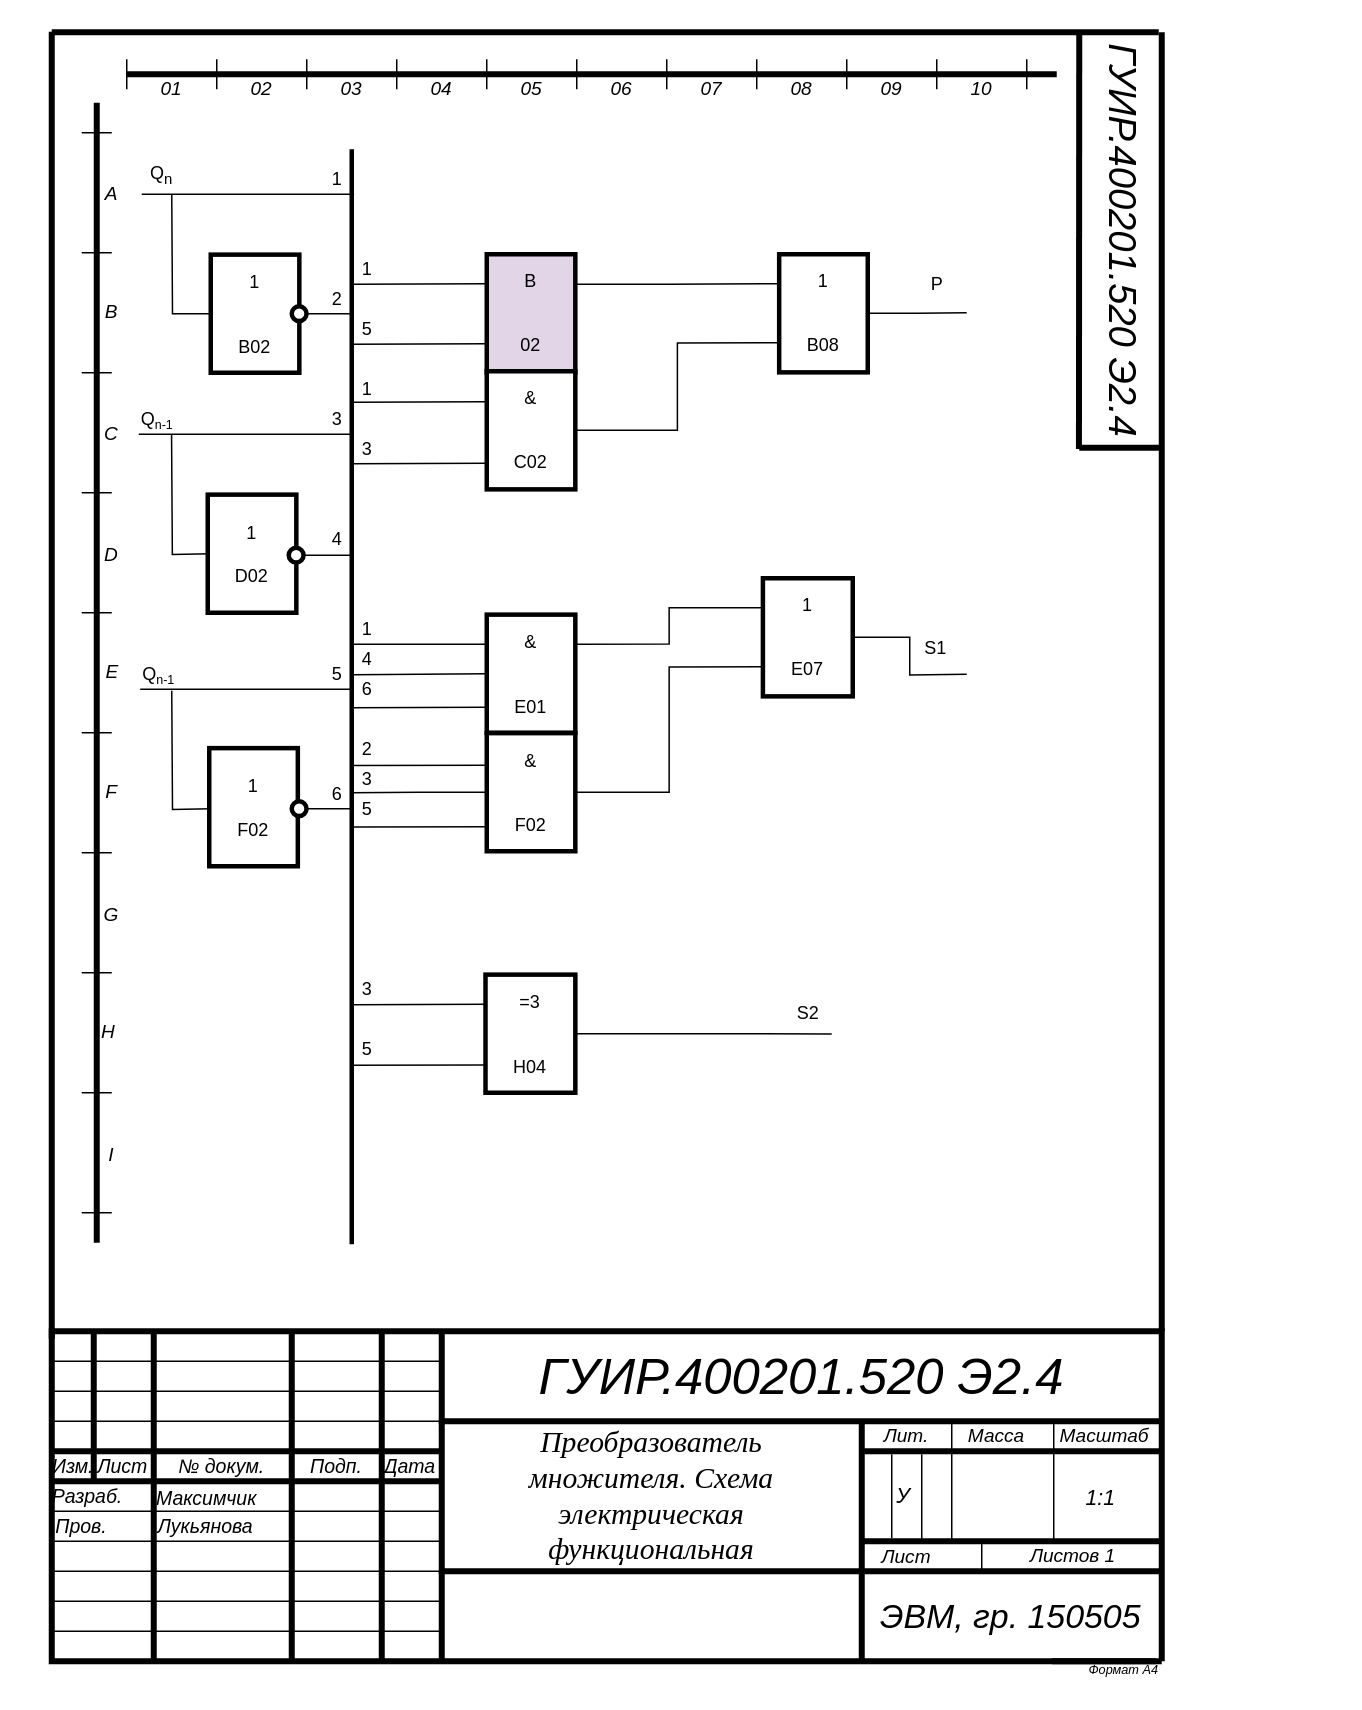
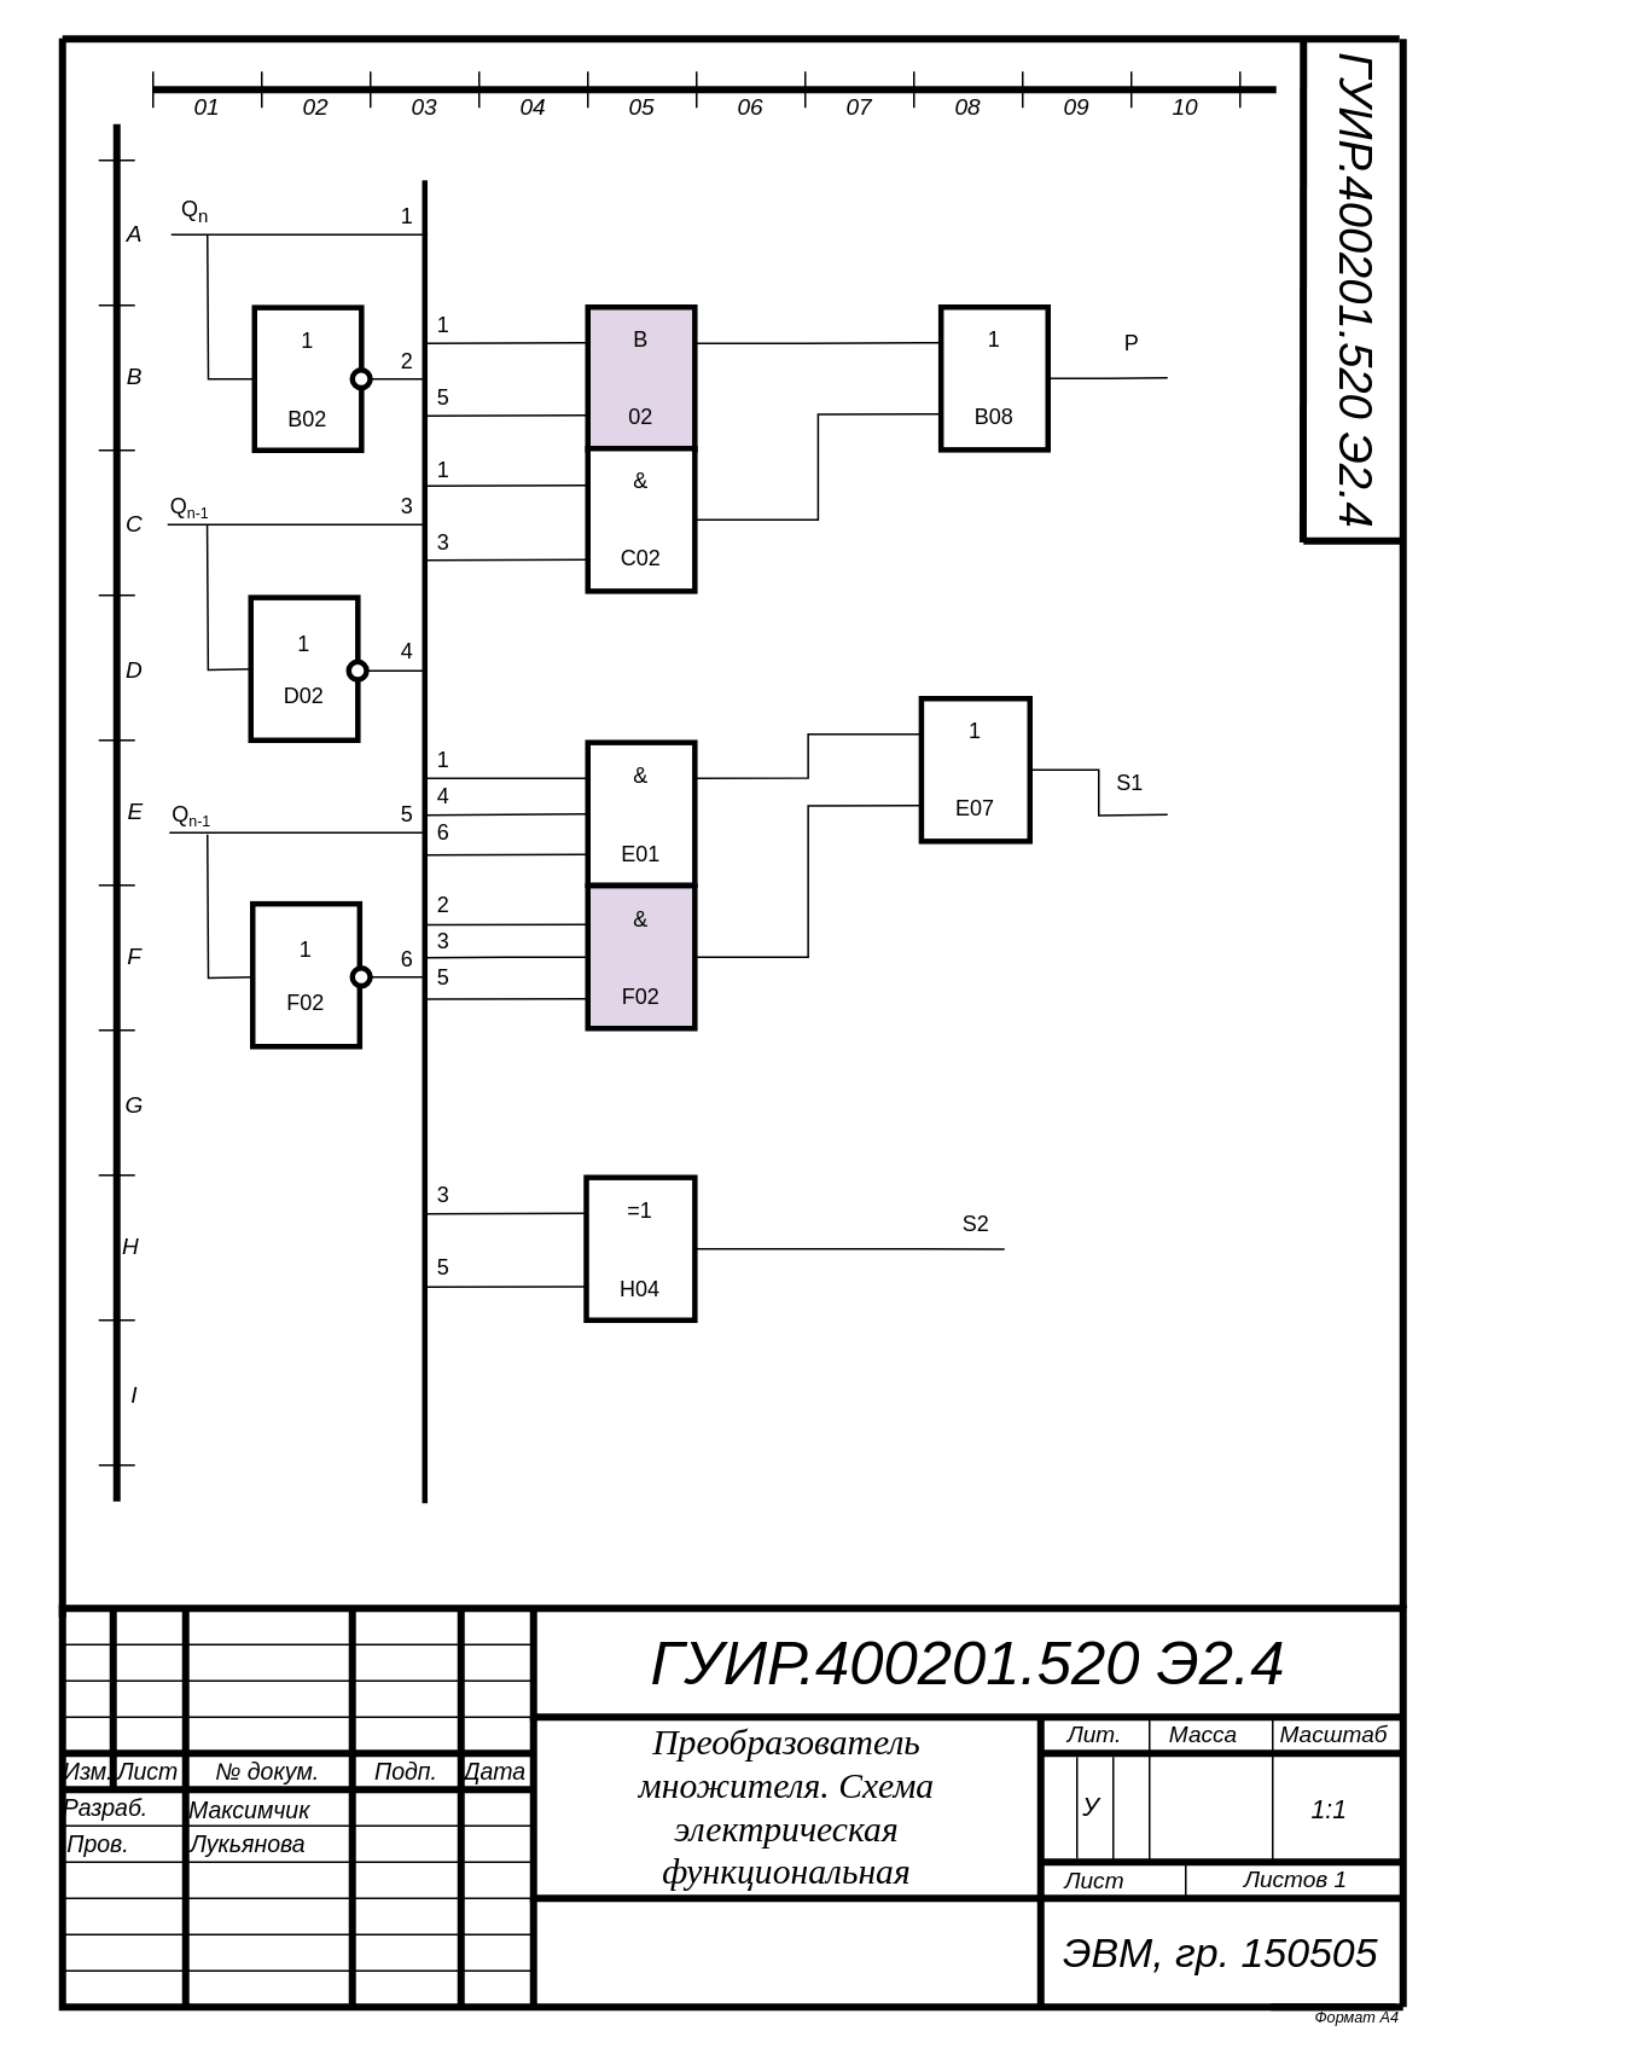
- <mxCell id="138" value="&amp;amp;&lt;br&gt;&lt;br&gt;&lt;br&gt;F02" style="rounded=0;whiteSpace=wrap;html=1;fontFamily=Arial;fontSource=https%3A%2F%2Ffonts.googleapis.com%2Fcss%3Ffamily%3DArial;fontSize=12;strokeWidth=3;" vertex="1" parent="1"><mxGeometry x="324" y="488.26" width="59.055" height="78.74" as="geometry" /></mxCell>
+ <mxCell id="138" value="&amp;amp;&lt;br&gt;&lt;br&gt;&lt;br&gt;F02" style="rounded=0;whiteSpace=wrap;html=1;fontFamily=Arial;fontSource=https%3A%2F%2Ffonts.googleapis.com%2Fcss%3Ffamily%3DArial;fontSize=12;strokeWidth=3;fillColor=#e1d5e7;" vertex="1" parent="1"><mxGeometry x="324" y="488.26" width="59.055" height="78.74" as="geometry" /></mxCell>
- <mxCell id="142" value="=3&lt;br&gt;&lt;br&gt;&lt;br&gt;H04&lt;br&gt;" style="rounded=0;whiteSpace=wrap;html=1;fontFamily=Arial;fontSource=https%3A%2F%2Ffonts.googleapis.com%2Fcss%3Ffamily%3DArial;fontSize=12;strokeWidth=3;" vertex="1" parent="1"><mxGeometry x="323.17" y="649.26" width="59.89" height="78.74" as="geometry" /></mxCell>
+ <mxCell id="142" value="=1&lt;br&gt;&lt;br&gt;&lt;br&gt;H04&lt;br&gt;" style="rounded=0;whiteSpace=wrap;html=1;fontFamily=Arial;fontSource=https%3A%2F%2Ffonts.googleapis.com%2Fcss%3Ffamily%3DArial;fontSize=12;strokeWidth=3;" vertex="1" parent="1"><mxGeometry x="323.17" y="649.26" width="59.89" height="78.74" as="geometry" /></mxCell>
